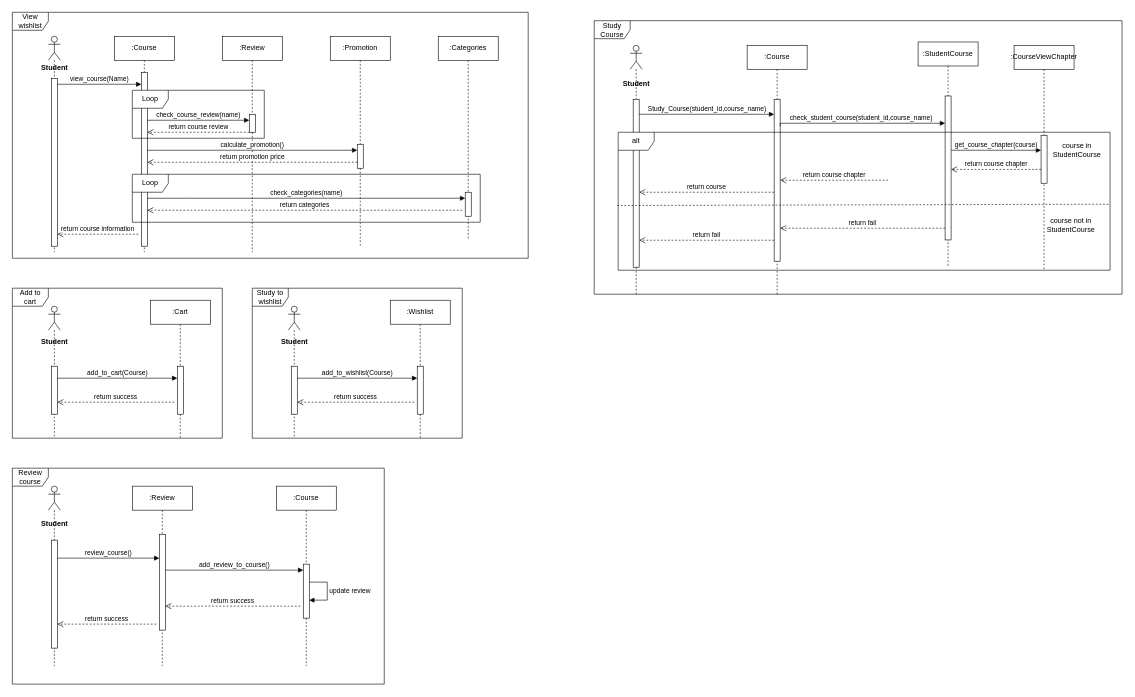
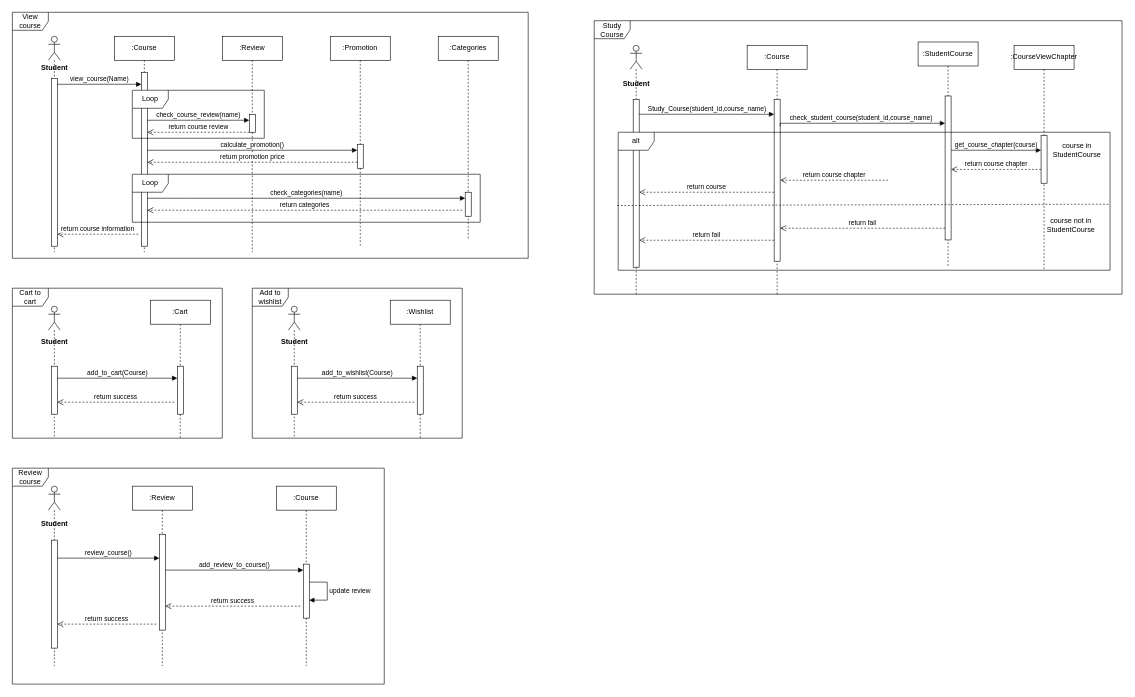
- <mxCell id="23" value="View wishlist" style="shape=umlFrame;whiteSpace=wrap;html=1;pointerEvents=0;" vertex="1" parent="1"><mxGeometry x="20" width="860" height="410" as="geometry" y="20" /></mxCell>
+ <mxCell id="23" value="View course" style="shape=umlFrame;whiteSpace=wrap;html=1;pointerEvents=0;" vertex="1" parent="1"><mxGeometry x="20" width="860" height="410" as="geometry" y="20" /></mxCell>
- <mxCell id="31" value="Add to cart" style="shape=umlFrame;whiteSpace=wrap;html=1;pointerEvents=0;" vertex="1" parent="1"><mxGeometry x="20" y="480" width="350" height="250" as="geometry" /></mxCell>
+ <mxCell id="31" value="Cart to cart" style="shape=umlFrame;whiteSpace=wrap;html=1;pointerEvents=0;" vertex="1" parent="1"><mxGeometry x="20" y="480" width="350" height="250" as="geometry" /></mxCell>
- <mxCell id="39" value="Study to wishlist" style="shape=umlFrame;whiteSpace=wrap;html=1;pointerEvents=0;" vertex="1" parent="1"><mxGeometry x="420" y="480" width="350" height="250" as="geometry" /></mxCell>
+ <mxCell id="39" value="Add to wishlist" style="shape=umlFrame;whiteSpace=wrap;html=1;pointerEvents=0;" vertex="1" parent="1"><mxGeometry x="420" y="480" width="350" height="250" as="geometry" /></mxCell>
